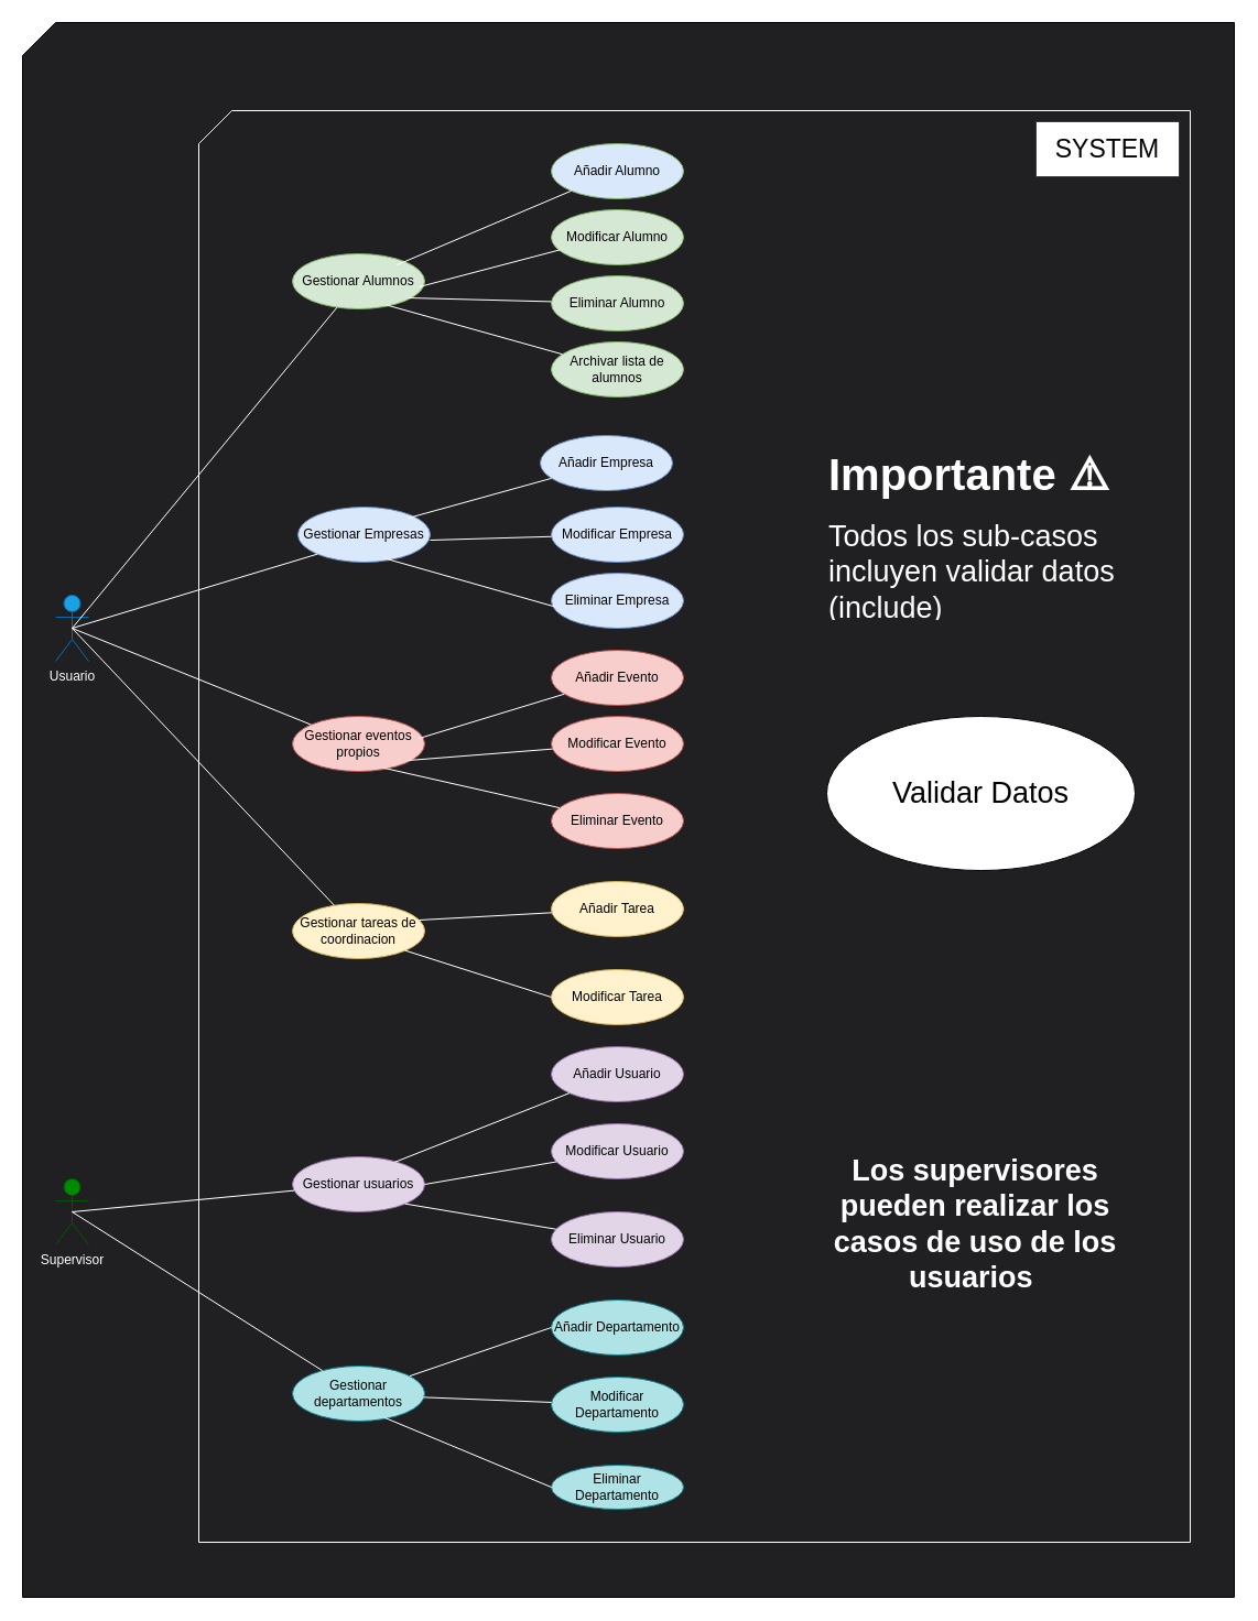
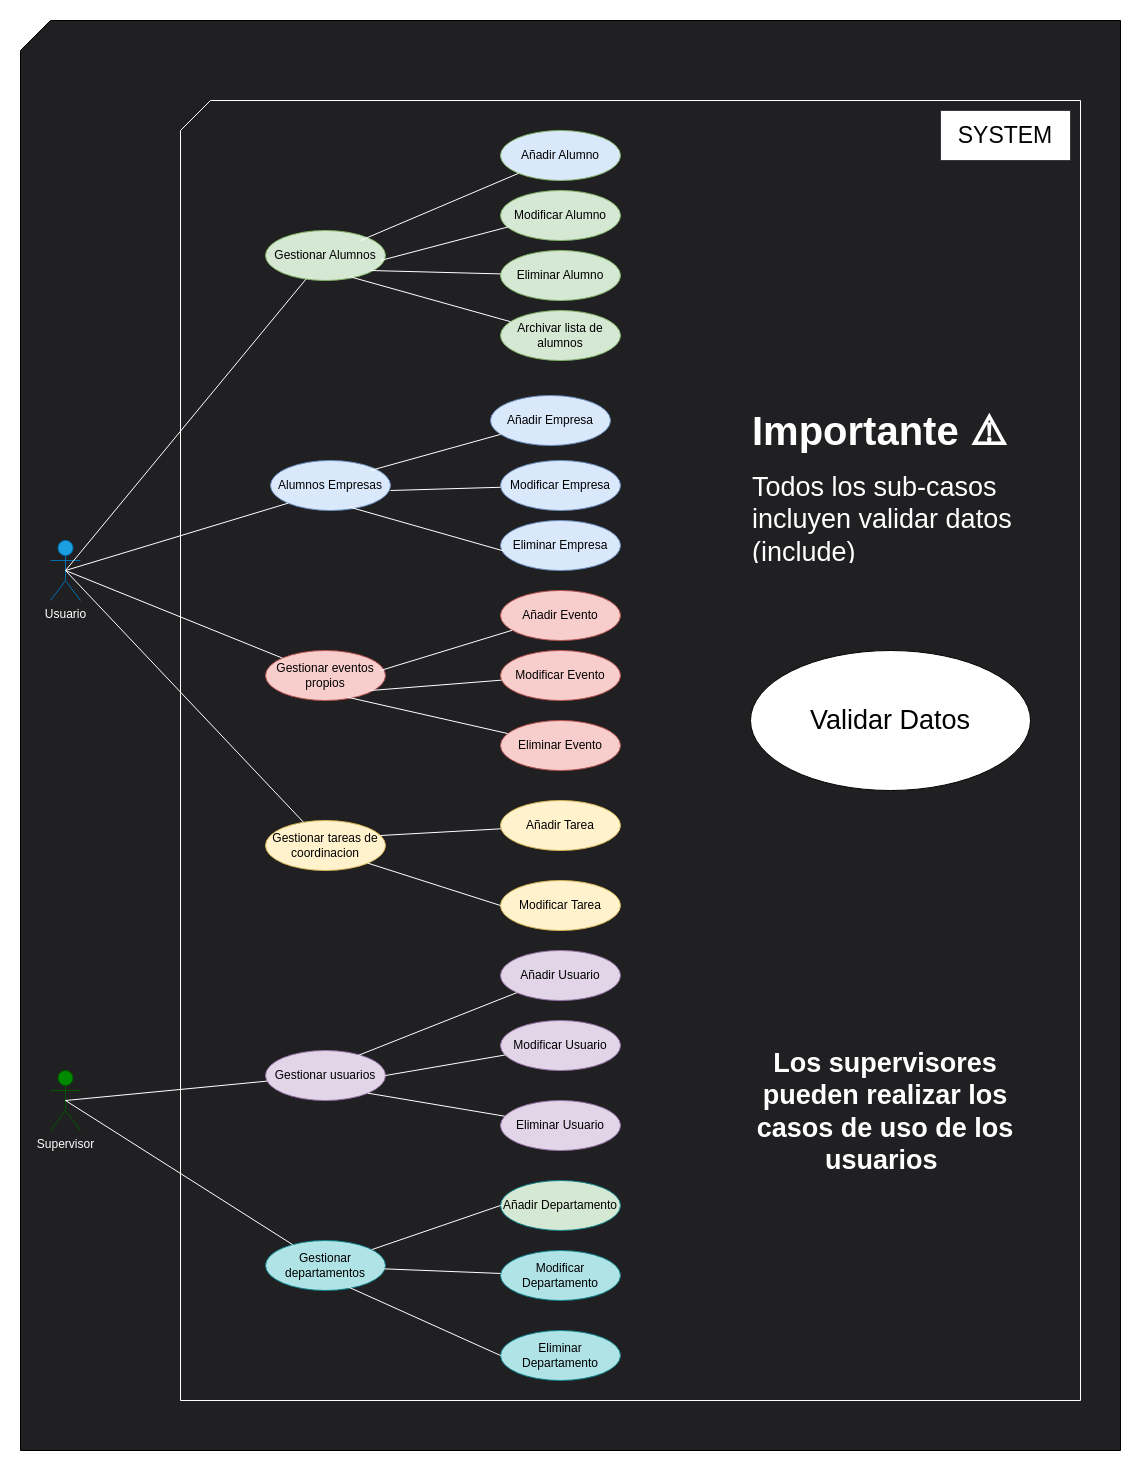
- <mxCell id="8" value="Gestionar Empresas" style="ellipse;whiteSpace=wrap;html=1;align=center;newEdgeStyle={&quot;edgeStyle&quot;:&quot;entityRelationEdgeStyle&quot;,&quot;startArrow&quot;:&quot;none&quot;,&quot;endArrow&quot;:&quot;none&quot;,&quot;segment&quot;:10,&quot;curved&quot;:1,&quot;sourcePerimeterSpacing&quot;:0,&quot;targetPerimeterSpacing&quot;:0};treeFolding=1;treeMoving=1;fillColor=#dae8fc;strokeColor=#6c8ebf;" parent="1" vertex="1"><mxGeometry x="270" y="460" width="120" height="50" as="geometry" /></mxCell>
+ <mxCell id="8" value="Alumnos Empresas" style="ellipse;whiteSpace=wrap;html=1;align=center;newEdgeStyle={&quot;edgeStyle&quot;:&quot;entityRelationEdgeStyle&quot;,&quot;startArrow&quot;:&quot;none&quot;,&quot;endArrow&quot;:&quot;none&quot;,&quot;segment&quot;:10,&quot;curved&quot;:1,&quot;sourcePerimeterSpacing&quot;:0,&quot;targetPerimeterSpacing&quot;:0};treeFolding=1;treeMoving=1;fillColor=#dae8fc;strokeColor=#6c8ebf;" parent="1" vertex="1"><mxGeometry x="270" y="460" width="120" height="50" as="geometry" /></mxCell>
- <mxCell id="50" value="Añadir Departamento" style="ellipse;whiteSpace=wrap;html=1;align=center;newEdgeStyle={&quot;edgeStyle&quot;:&quot;entityRelationEdgeStyle&quot;,&quot;startArrow&quot;:&quot;none&quot;,&quot;endArrow&quot;:&quot;none&quot;,&quot;segment&quot;:10,&quot;curved&quot;:1,&quot;sourcePerimeterSpacing&quot;:0,&quot;targetPerimeterSpacing&quot;:0};treeFolding=1;treeMoving=1;fillColor=#b0e3e6;strokeColor=#0e8088;" parent="1" vertex="1"><mxGeometry x="500" y="1180" width="120" height="50" as="geometry" /></mxCell>
+ <mxCell id="50" value="Añadir Departamento" style="ellipse;whiteSpace=wrap;html=1;align=center;newEdgeStyle={&quot;edgeStyle&quot;:&quot;entityRelationEdgeStyle&quot;,&quot;startArrow&quot;:&quot;none&quot;,&quot;endArrow&quot;:&quot;none&quot;,&quot;segment&quot;:10,&quot;curved&quot;:1,&quot;sourcePerimeterSpacing&quot;:0,&quot;targetPerimeterSpacing&quot;:0};treeFolding=1;treeMoving=1;fillColor=#d5e8d4;strokeColor=#0e8088;" parent="1" vertex="1"><mxGeometry x="500" y="1180" width="120" height="50" as="geometry" /></mxCell>
- <mxCell id="52" value="Eliminar Departamento" style="ellipse;whiteSpace=wrap;html=1;align=center;newEdgeStyle={&quot;edgeStyle&quot;:&quot;entityRelationEdgeStyle&quot;,&quot;startArrow&quot;:&quot;none&quot;,&quot;endArrow&quot;:&quot;none&quot;,&quot;segment&quot;:10,&quot;curved&quot;:1,&quot;sourcePerimeterSpacing&quot;:0,&quot;targetPerimeterSpacing&quot;:0};treeFolding=1;treeMoving=1;fillColor=#b0e3e6;strokeColor=#0e8088;" parent="1" vertex="1"><mxGeometry x="500" y="1330" width="120" height="40" as="geometry" /></mxCell>
+ <mxCell id="52" value="Eliminar Departamento" style="ellipse;whiteSpace=wrap;html=1;align=center;newEdgeStyle={&quot;edgeStyle&quot;:&quot;entityRelationEdgeStyle&quot;,&quot;startArrow&quot;:&quot;none&quot;,&quot;endArrow&quot;:&quot;none&quot;,&quot;segment&quot;:10,&quot;curved&quot;:1,&quot;sourcePerimeterSpacing&quot;:0,&quot;targetPerimeterSpacing&quot;:0};treeFolding=1;treeMoving=1;fillColor=#b0e3e6;strokeColor=#0e8088;" parent="1" vertex="1"><mxGeometry x="500" y="1330" width="120" height="50" as="geometry" /></mxCell>
